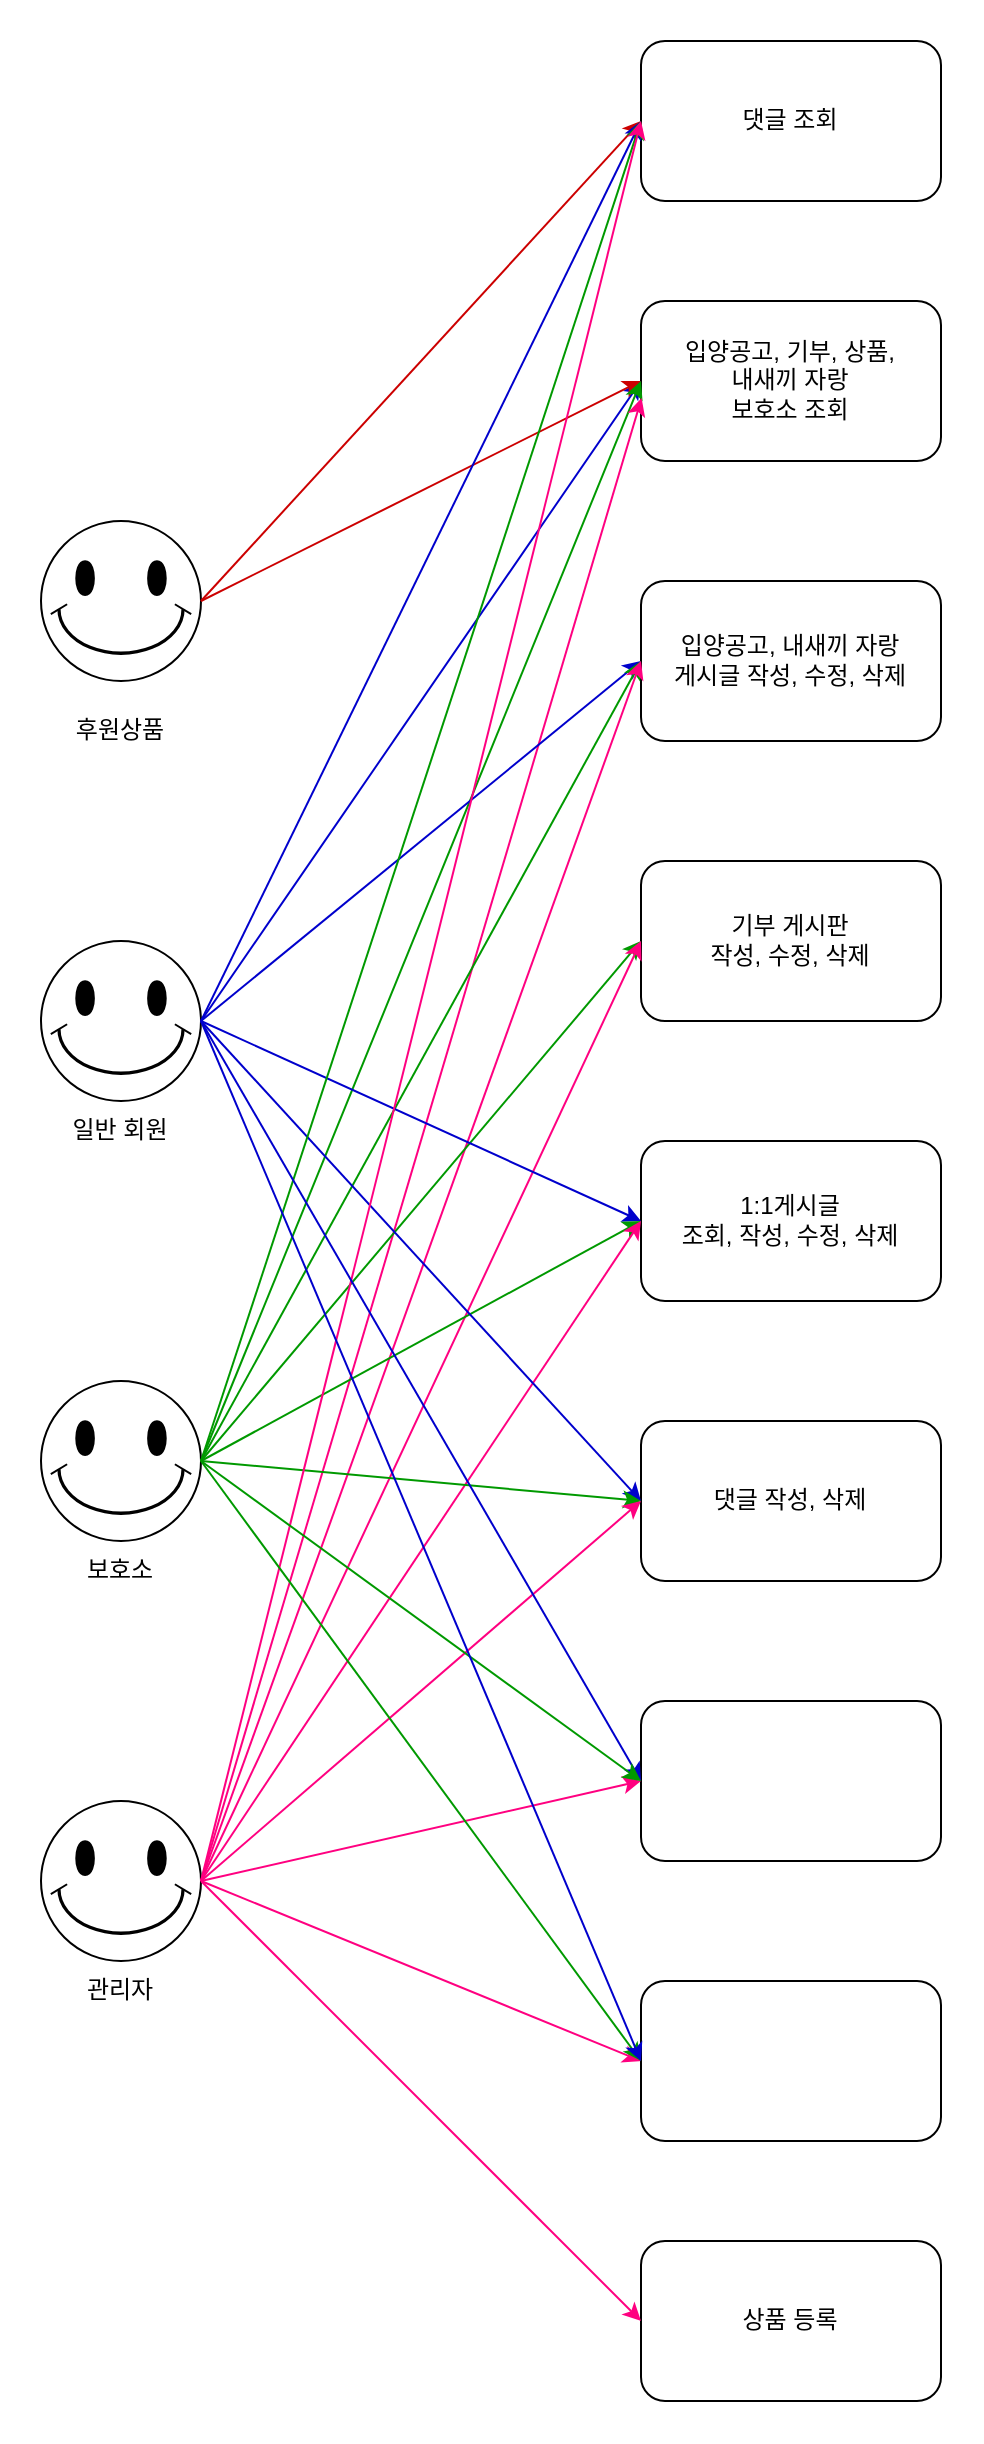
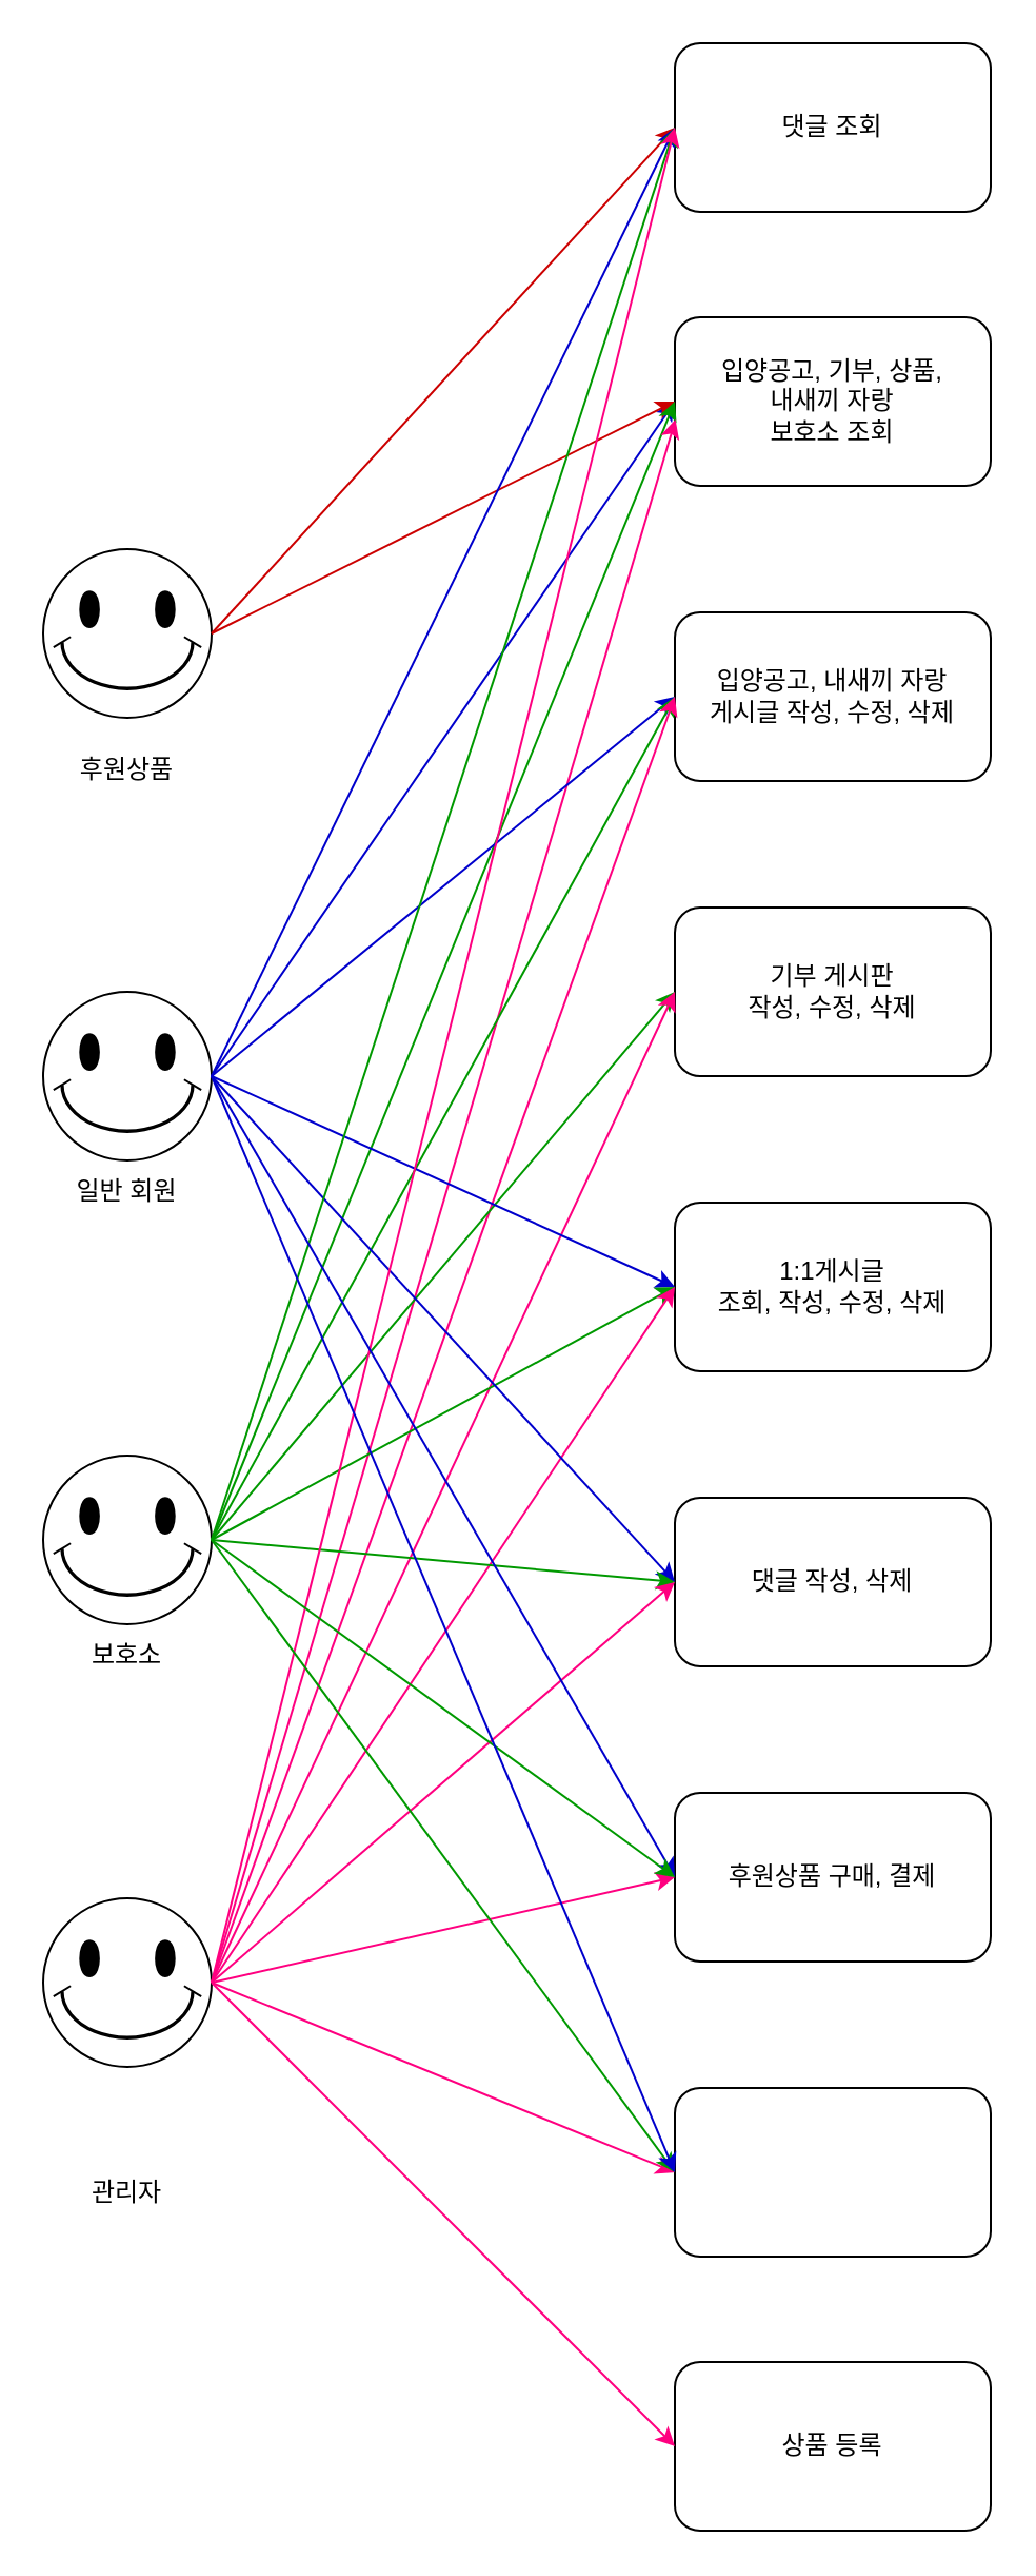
+ <mxCell id="18" value="후원상품 구매, 결제" style="text;html=1;strokeColor=none;fillColor=none;align=center;verticalAlign=middle;whiteSpace=wrap;rounded=0;" vertex="1" parent="1"><mxGeometry x="330" y="860" width="130" height="60" as="geometry" /></mxCell>
- <mxCell id="10" value="관리자" style="text;html=1;strokeColor=none;fillColor=none;align=center;verticalAlign=middle;whiteSpace=wrap;rounded=0;" vertex="1" parent="1"><mxGeometry x="30" y="980" width="60" height="30" as="geometry" /></mxCell>
+ <mxCell id="10" value="관리자" style="text;html=1;strokeColor=none;fillColor=none;align=center;verticalAlign=middle;whiteSpace=wrap;rounded=0;" vertex="1" parent="1"><mxGeometry x="30" y="1025" width="60" height="30" as="geometry" /></mxCell>
